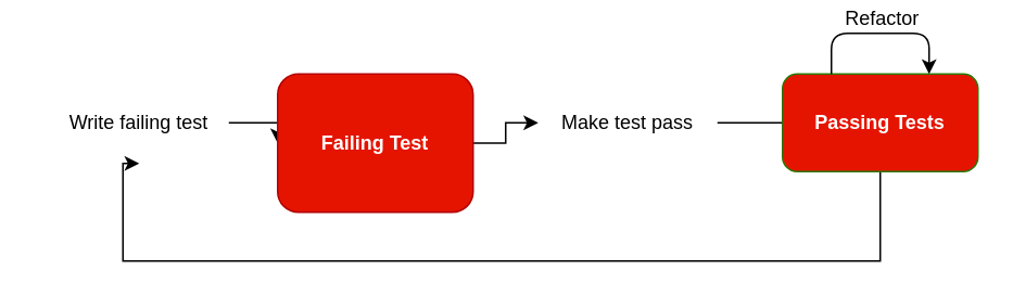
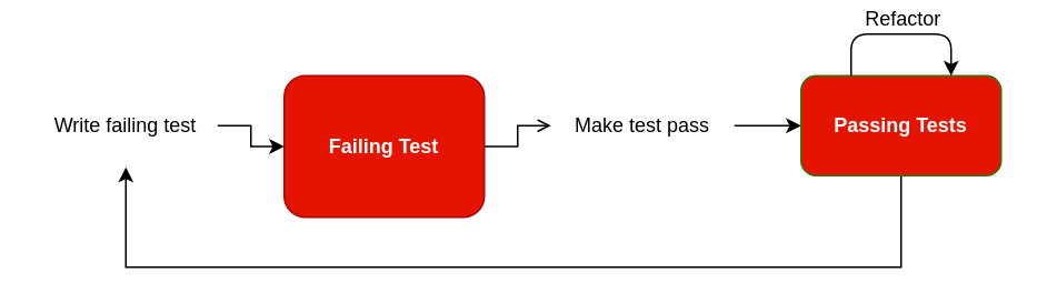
- <mxCell id="3" value="Write failing test" style="rounded=0;whiteSpace=wrap;html=1;strokeColor=none;fillColor=none;" vertex="1" parent="1"><mxGeometry x="30" y="50" width="110" height="50" as="geometry" /></mxCell>
+ <mxCell id="3" value="Write failing test" style="rounded=0;whiteSpace=wrap;html=1;strokeColor=none;fillColor=none;" vertex="1" parent="1"><mxGeometry x="20" y="50" width="110" height="50" as="geometry" /></mxCell>
- <mxCell id="4" style="edgeStyle=orthogonalEdgeStyle;rounded=0;orthogonalLoop=1;jettySize=auto;html=1;exitX=1;exitY=0.5;exitDx=0;exitDy=0;entryX=0;entryY=0.5;entryDx=0;entryDy=0;" edge="1" parent="1" source="5" target="7"><mxGeometry relative="1" as="geometry" /></mxCell>
+ <mxCell id="4" style="edgeStyle=orthogonalEdgeStyle;rounded=0;orthogonalLoop=1;jettySize=auto;html=1;exitX=1;exitY=0.5;exitDx=0;exitDy=0;entryX=0;entryY=0.5;entryDx=0;entryDy=0;endArrow=open;" edge="1" parent="1" source="5" target="7"><mxGeometry relative="1" as="geometry" /></mxCell>
- <mxCell id="6" style="edgeStyle=orthogonalEdgeStyle;rounded=0;orthogonalLoop=1;jettySize=auto;html=1;exitX=1;exitY=0.5;exitDx=0;exitDy=0;entryX=0;entryY=0.5;entryDx=0;entryDy=0;endArrow=none;" edge="1" parent="1" source="7" target="9"><mxGeometry relative="1" as="geometry" /></mxCell>
+ <mxCell id="6" style="edgeStyle=orthogonalEdgeStyle;rounded=0;orthogonalLoop=1;jettySize=auto;html=1;exitX=1;exitY=0.5;exitDx=0;exitDy=0;entryX=0;entryY=0.5;entryDx=0;entryDy=0;" edge="1" parent="1" source="7" target="9"><mxGeometry relative="1" as="geometry" /></mxCell>
